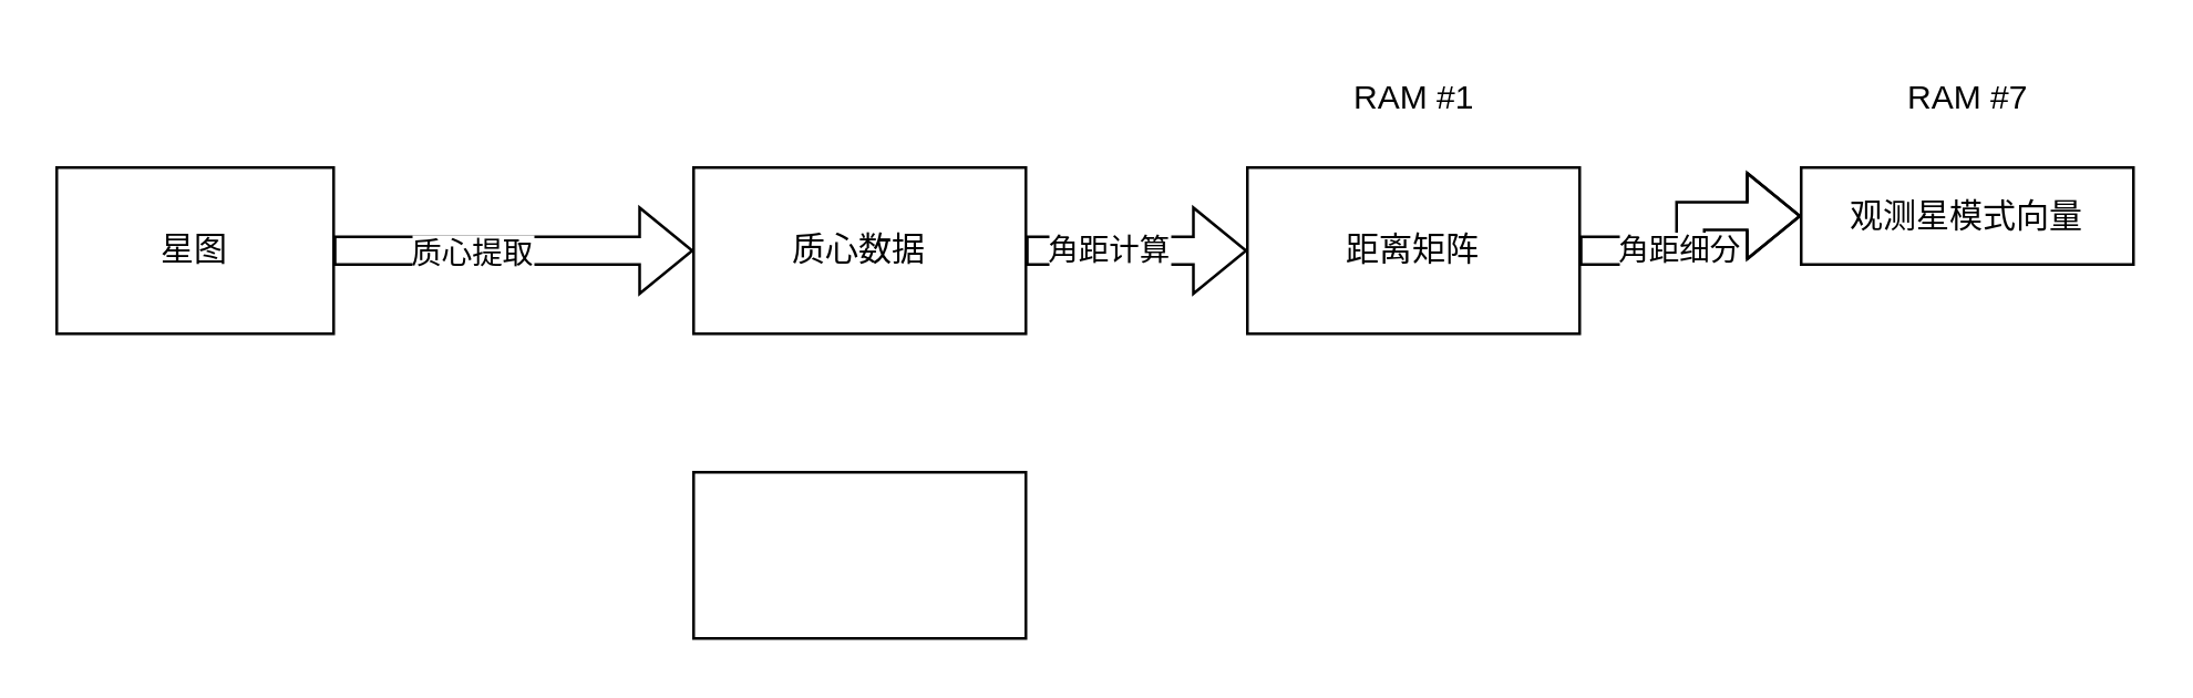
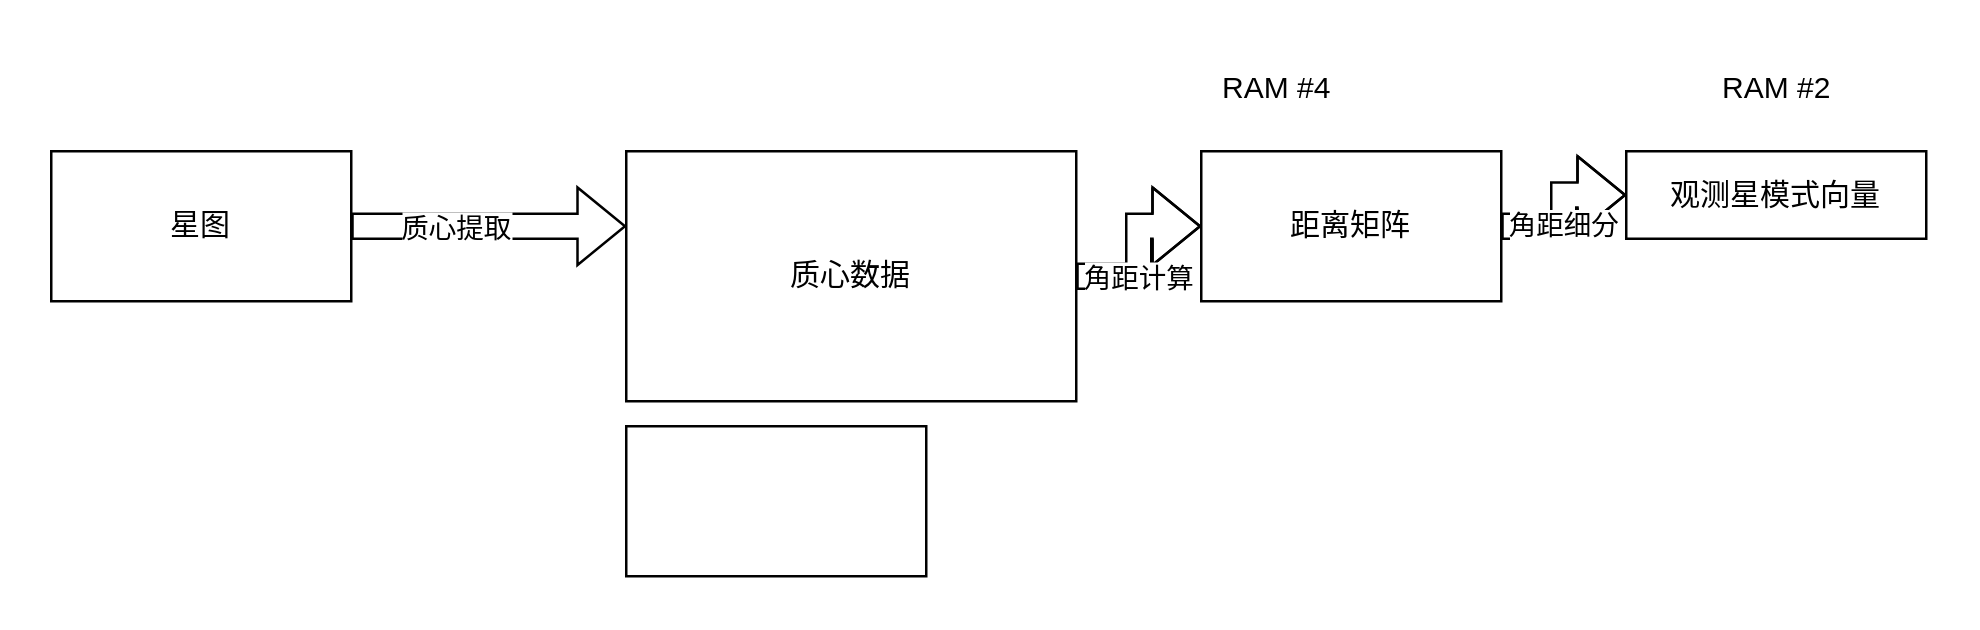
- <mxCell id="13" value="RAM #1" style="text;html=1;align=center;verticalAlign=middle;resizable=0;points=[];autosize=1;strokeColor=none;fillColor=none;" vertex="1" parent="1"><mxGeometry x="475" y="20" width="70" height="30" as="geometry" /></mxCell>
+ <mxCell id="13" value="RAM #4" style="text;html=1;align=center;verticalAlign=middle;resizable=0;points=[];autosize=1;strokeColor=none;fillColor=none;" vertex="1" parent="1"><mxGeometry x="475" y="20" width="70" height="30" as="geometry" /></mxCell>
- <mxCell id="14" value="RAM #7" style="text;html=1;align=center;verticalAlign=middle;resizable=0;points=[];autosize=1;strokeColor=none;fillColor=none;" vertex="1" parent="1"><mxGeometry x="675" y="20" width="70" height="30" as="geometry" /></mxCell>
+ <mxCell id="14" value="RAM #2" style="text;html=1;align=center;verticalAlign=middle;resizable=0;points=[];autosize=1;strokeColor=none;fillColor=none;" vertex="1" parent="1"><mxGeometry x="675" y="20" width="70" height="30" as="geometry" /></mxCell>
- <mxCell id="4" value="星图" style="whiteSpace=wrap;html=1;" vertex="1" parent="1"><mxGeometry x="20" y="60" width="100" height="60" as="geometry" /></mxCell>
+ <mxCell id="4" value="星图" style="whiteSpace=wrap;html=1;" vertex="1" parent="1"><mxGeometry x="20" y="60" width="120" height="60" as="geometry" /></mxCell>
- <mxCell id="7" value="质心数据" style="whiteSpace=wrap;html=1;" vertex="1" parent="1"><mxGeometry x="250" y="60" width="120" height="60" as="geometry" /></mxCell>
+ <mxCell id="7" value="质心数据" style="whiteSpace=wrap;html=1;" vertex="1" parent="1"><mxGeometry x="250" y="60" width="180" height="100" as="geometry" /></mxCell>
- <mxCell id="10" value="距离矩阵" style="whiteSpace=wrap;html=1;" vertex="1" parent="1"><mxGeometry x="450" y="60" width="120" height="60" as="geometry" /></mxCell>
+ <mxCell id="10" value="距离矩阵" style="whiteSpace=wrap;html=1;" vertex="1" parent="1"><mxGeometry x="480" y="60" width="120" height="60" as="geometry" /></mxCell>
